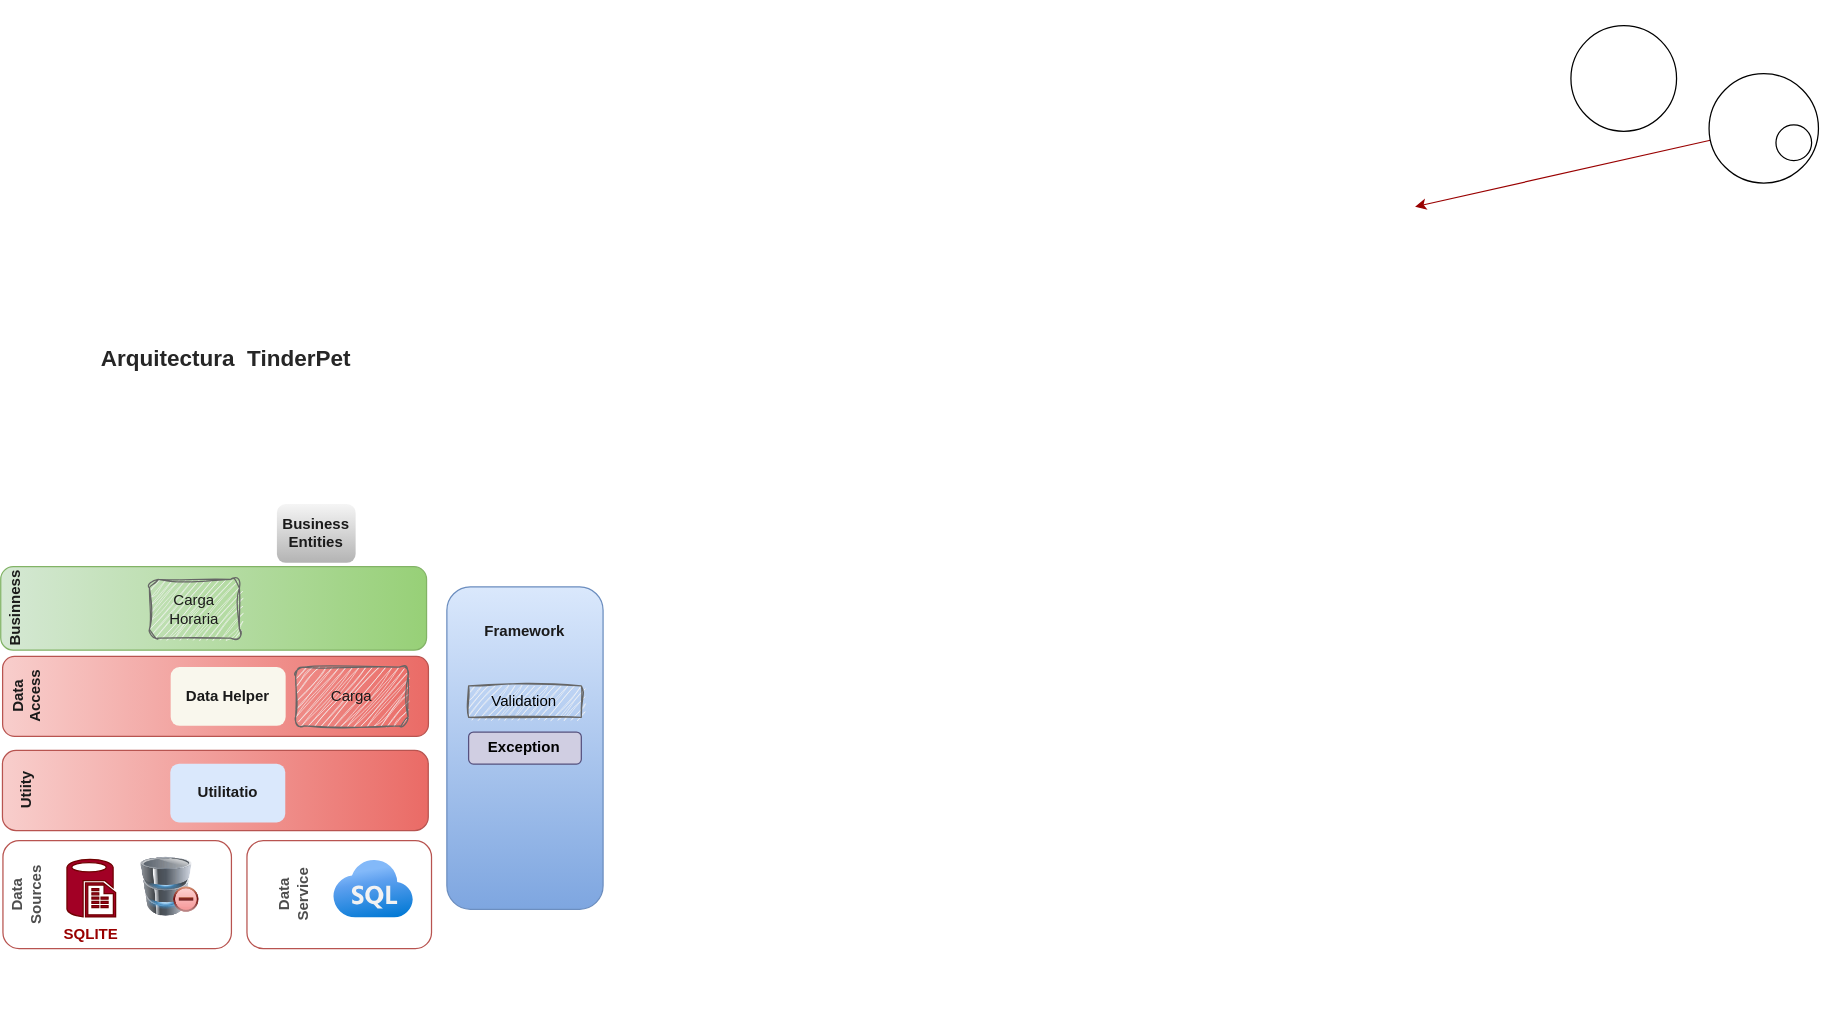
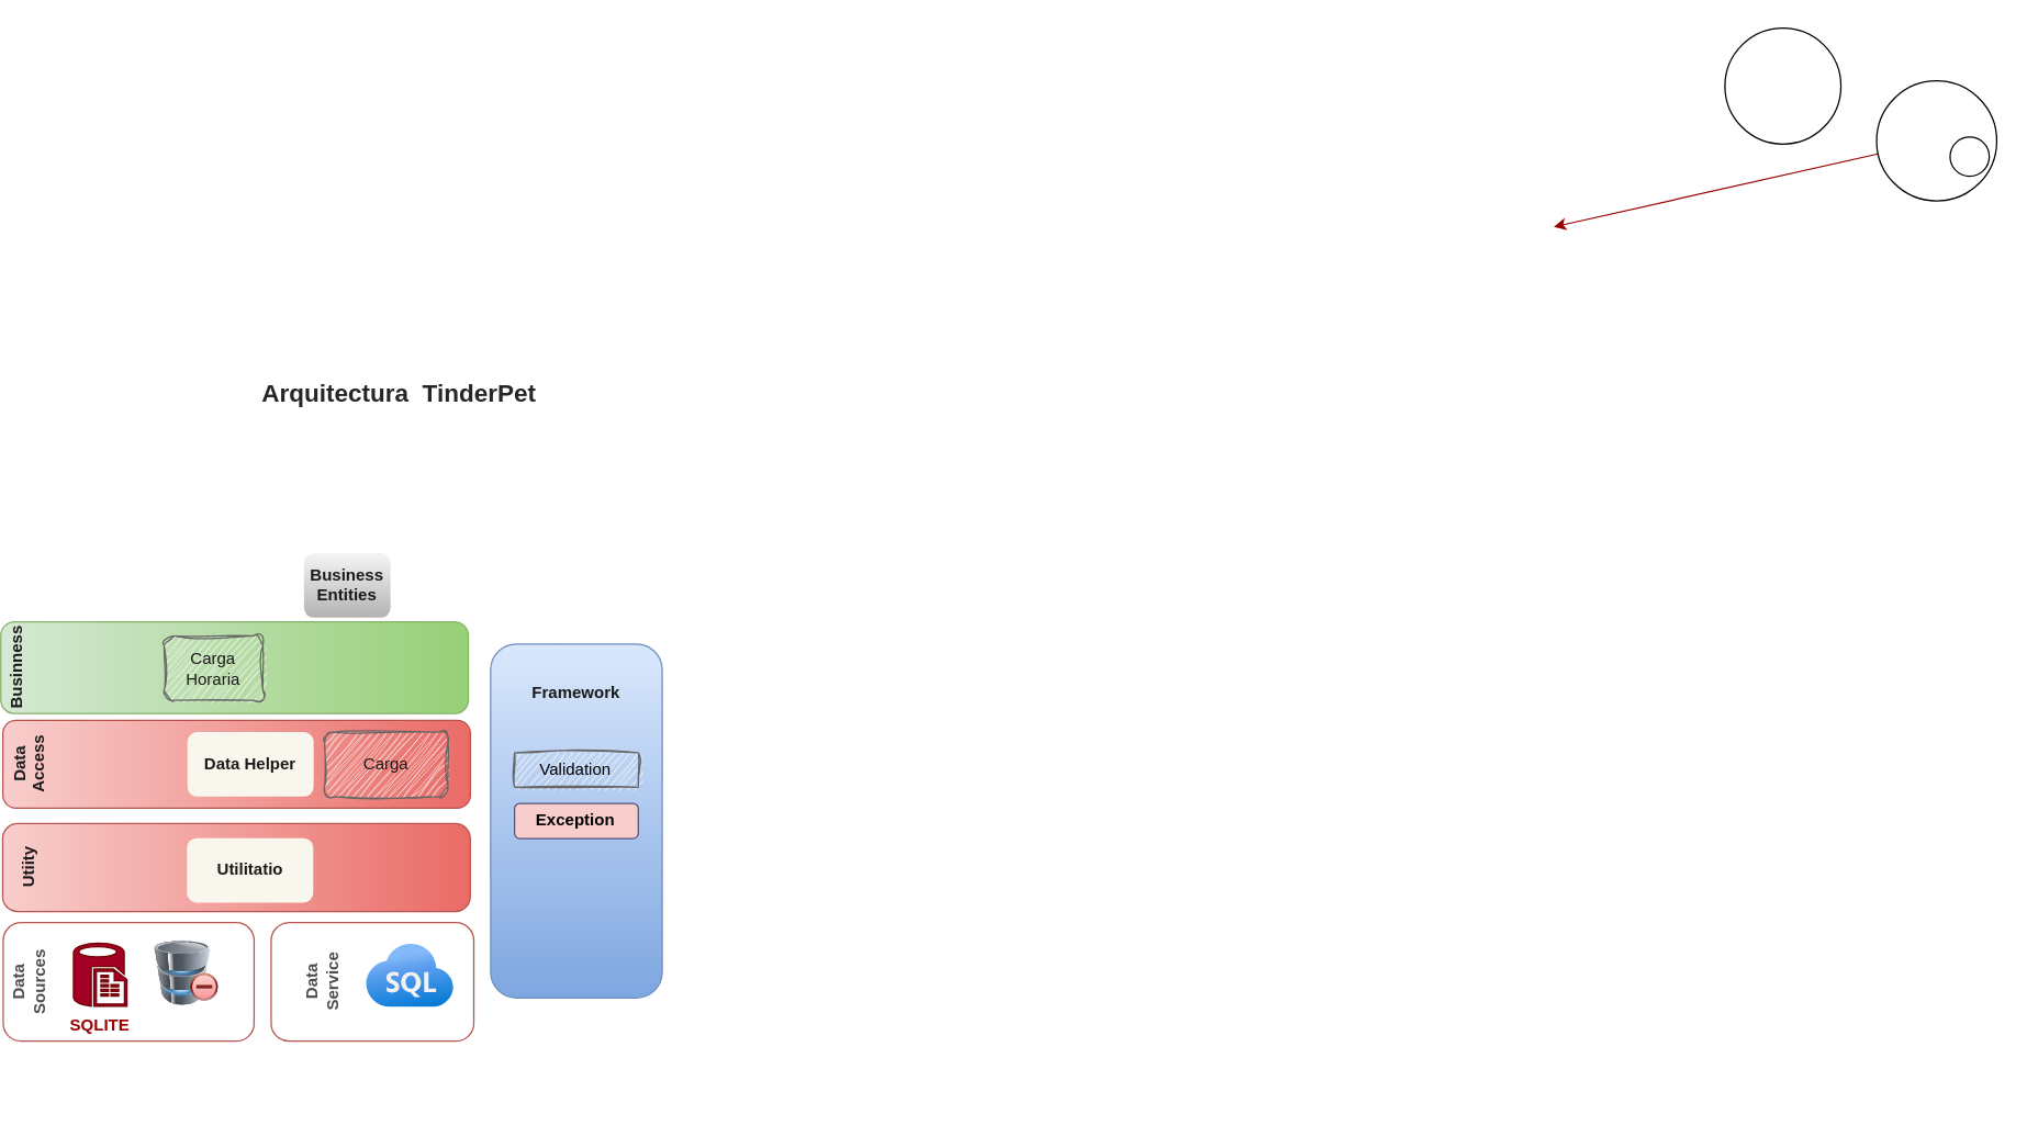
- <mxCell id="3" value="&lt;font color=&quot;#262626&quot; style=&quot;font-size: 18px;&quot;&gt;&lt;b style=&quot;&quot;&gt;Arquitectura&amp;nbsp; TinderPet&lt;/b&gt;&lt;/font&gt;" style="text;html=1;strokeColor=none;fillColor=none;align=center;verticalAlign=middle;whiteSpace=wrap;rounded=0;labelBackgroundColor=none;fontColor=#333333;" parent="1" vertex="1"><mxGeometry x="28" y="272" width="245" height="30" as="geometry" /></mxCell>
+ <mxCell id="3" value="&lt;font color=&quot;#262626&quot; style=&quot;font-size: 18px;&quot;&gt;&lt;b style=&quot;&quot;&gt;Arquitectura&amp;nbsp; TinderPet&lt;/b&gt;&lt;/font&gt;" style="text;html=1;strokeColor=none;fillColor=none;align=center;verticalAlign=middle;whiteSpace=wrap;rounded=0;labelBackgroundColor=none;fontColor=#333333;" parent="1" vertex="1"><mxGeometry x="138" y="272" width="245" height="30" as="geometry" /></mxCell>
- <mxCell id="8" value="&lt;span style=&quot;&quot;&gt;&lt;font color=&quot;#000000&quot;&gt;&lt;b&gt;Exception&lt;/b&gt;&lt;/font&gt;&lt;/span&gt;" style="rounded=1;whiteSpace=wrap;html=1;fillColor=#d0cee2;strokeColor=#56517e;" parent="1" vertex="1"><mxGeometry x="344.4" y="585.3" width="90.19" height="25.56" as="geometry" /></mxCell>
+ <mxCell id="8" value="&lt;span style=&quot;&quot;&gt;&lt;font color=&quot;#000000&quot;&gt;&lt;b&gt;Exception&lt;/b&gt;&lt;/font&gt;&lt;/span&gt;" style="rounded=1;whiteSpace=wrap;html=1;fillColor=#f8cecc;strokeColor=#56517e;" parent="1" vertex="1"><mxGeometry x="344.4" y="585.3" width="90.19" height="25.56" as="geometry" /></mxCell>
- <mxCell id="22" value="&lt;font color=&quot;#1a1a1a&quot;&gt;&lt;b&gt;Utilitatio&lt;/b&gt;&lt;br&gt;&lt;/font&gt;" style="rounded=1;whiteSpace=wrap;html=1;fillColor=#dae8fc;strokeColor=none;" vertex="1" parent="1"><mxGeometry x="105.69" y="610.58" width="92" height="47" as="geometry" /></mxCell>
+ <mxCell id="22" value="&lt;font color=&quot;#1a1a1a&quot;&gt;&lt;b&gt;Utilitatio&lt;/b&gt;&lt;br&gt;&lt;/font&gt;" style="rounded=1;whiteSpace=wrap;html=1;fillColor=#f9f7ed;strokeColor=none;" vertex="1" parent="1"><mxGeometry x="105.69" y="610.58" width="92" height="47" as="geometry" /></mxCell>
